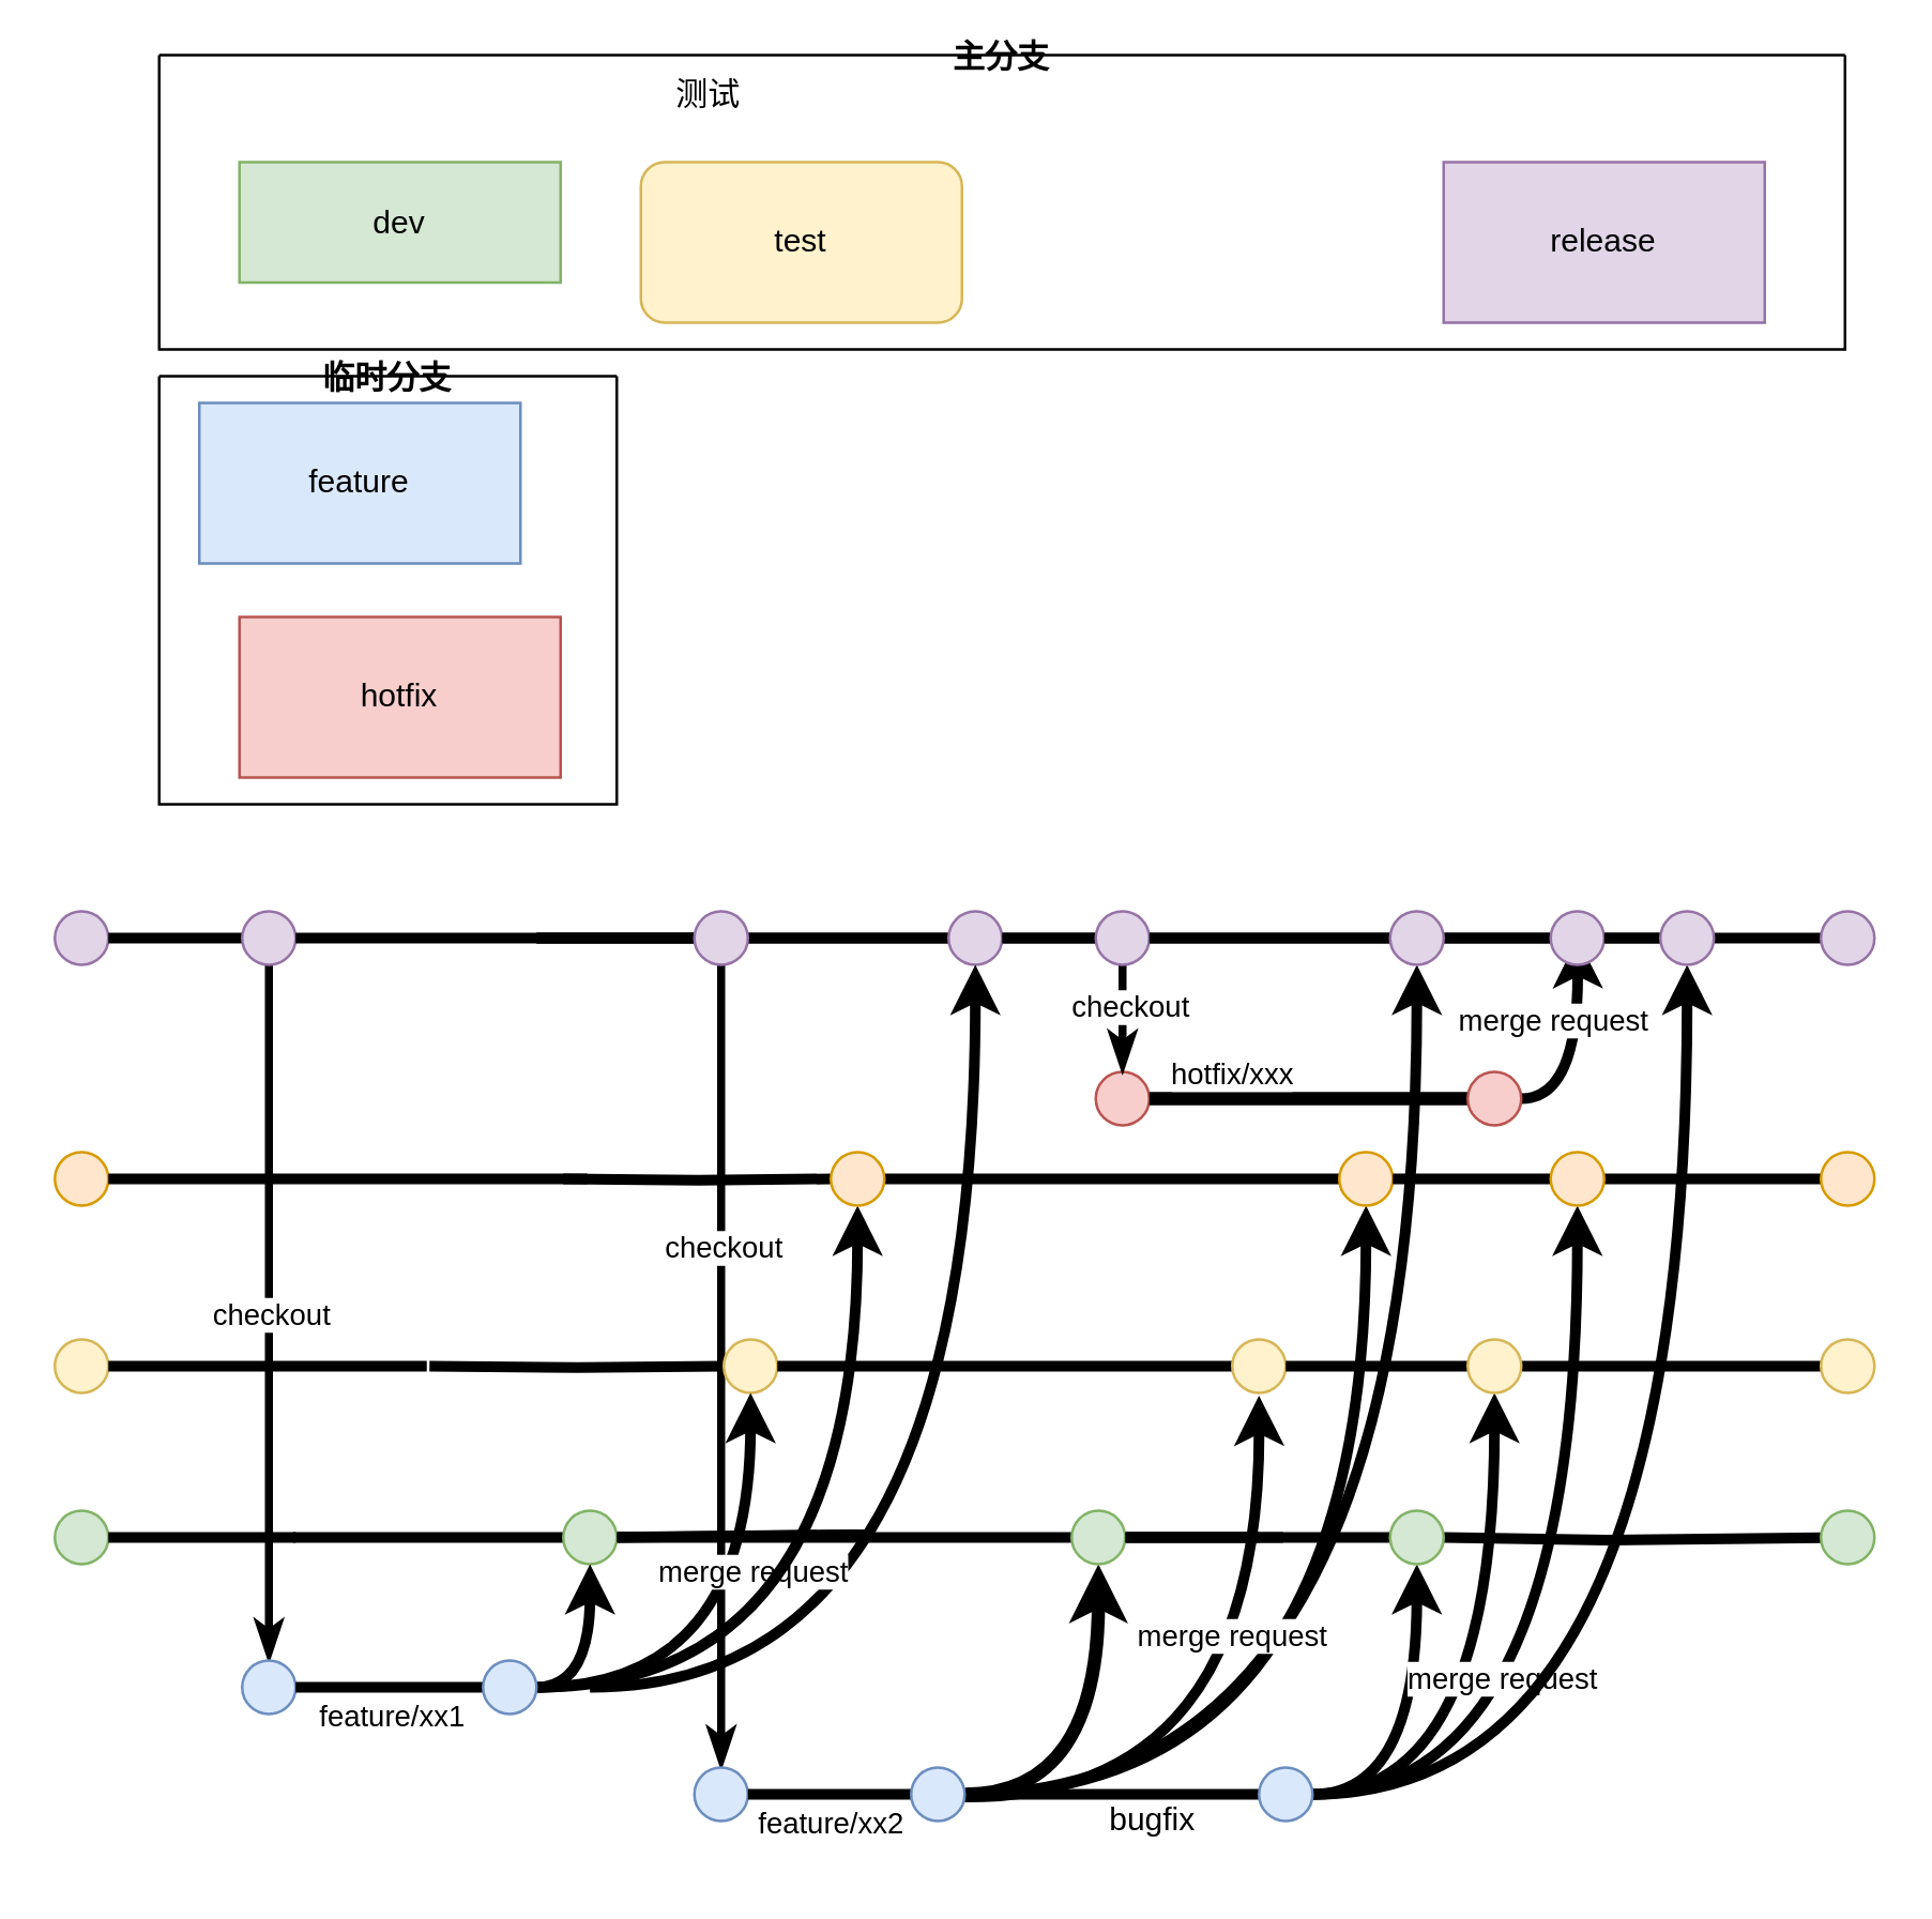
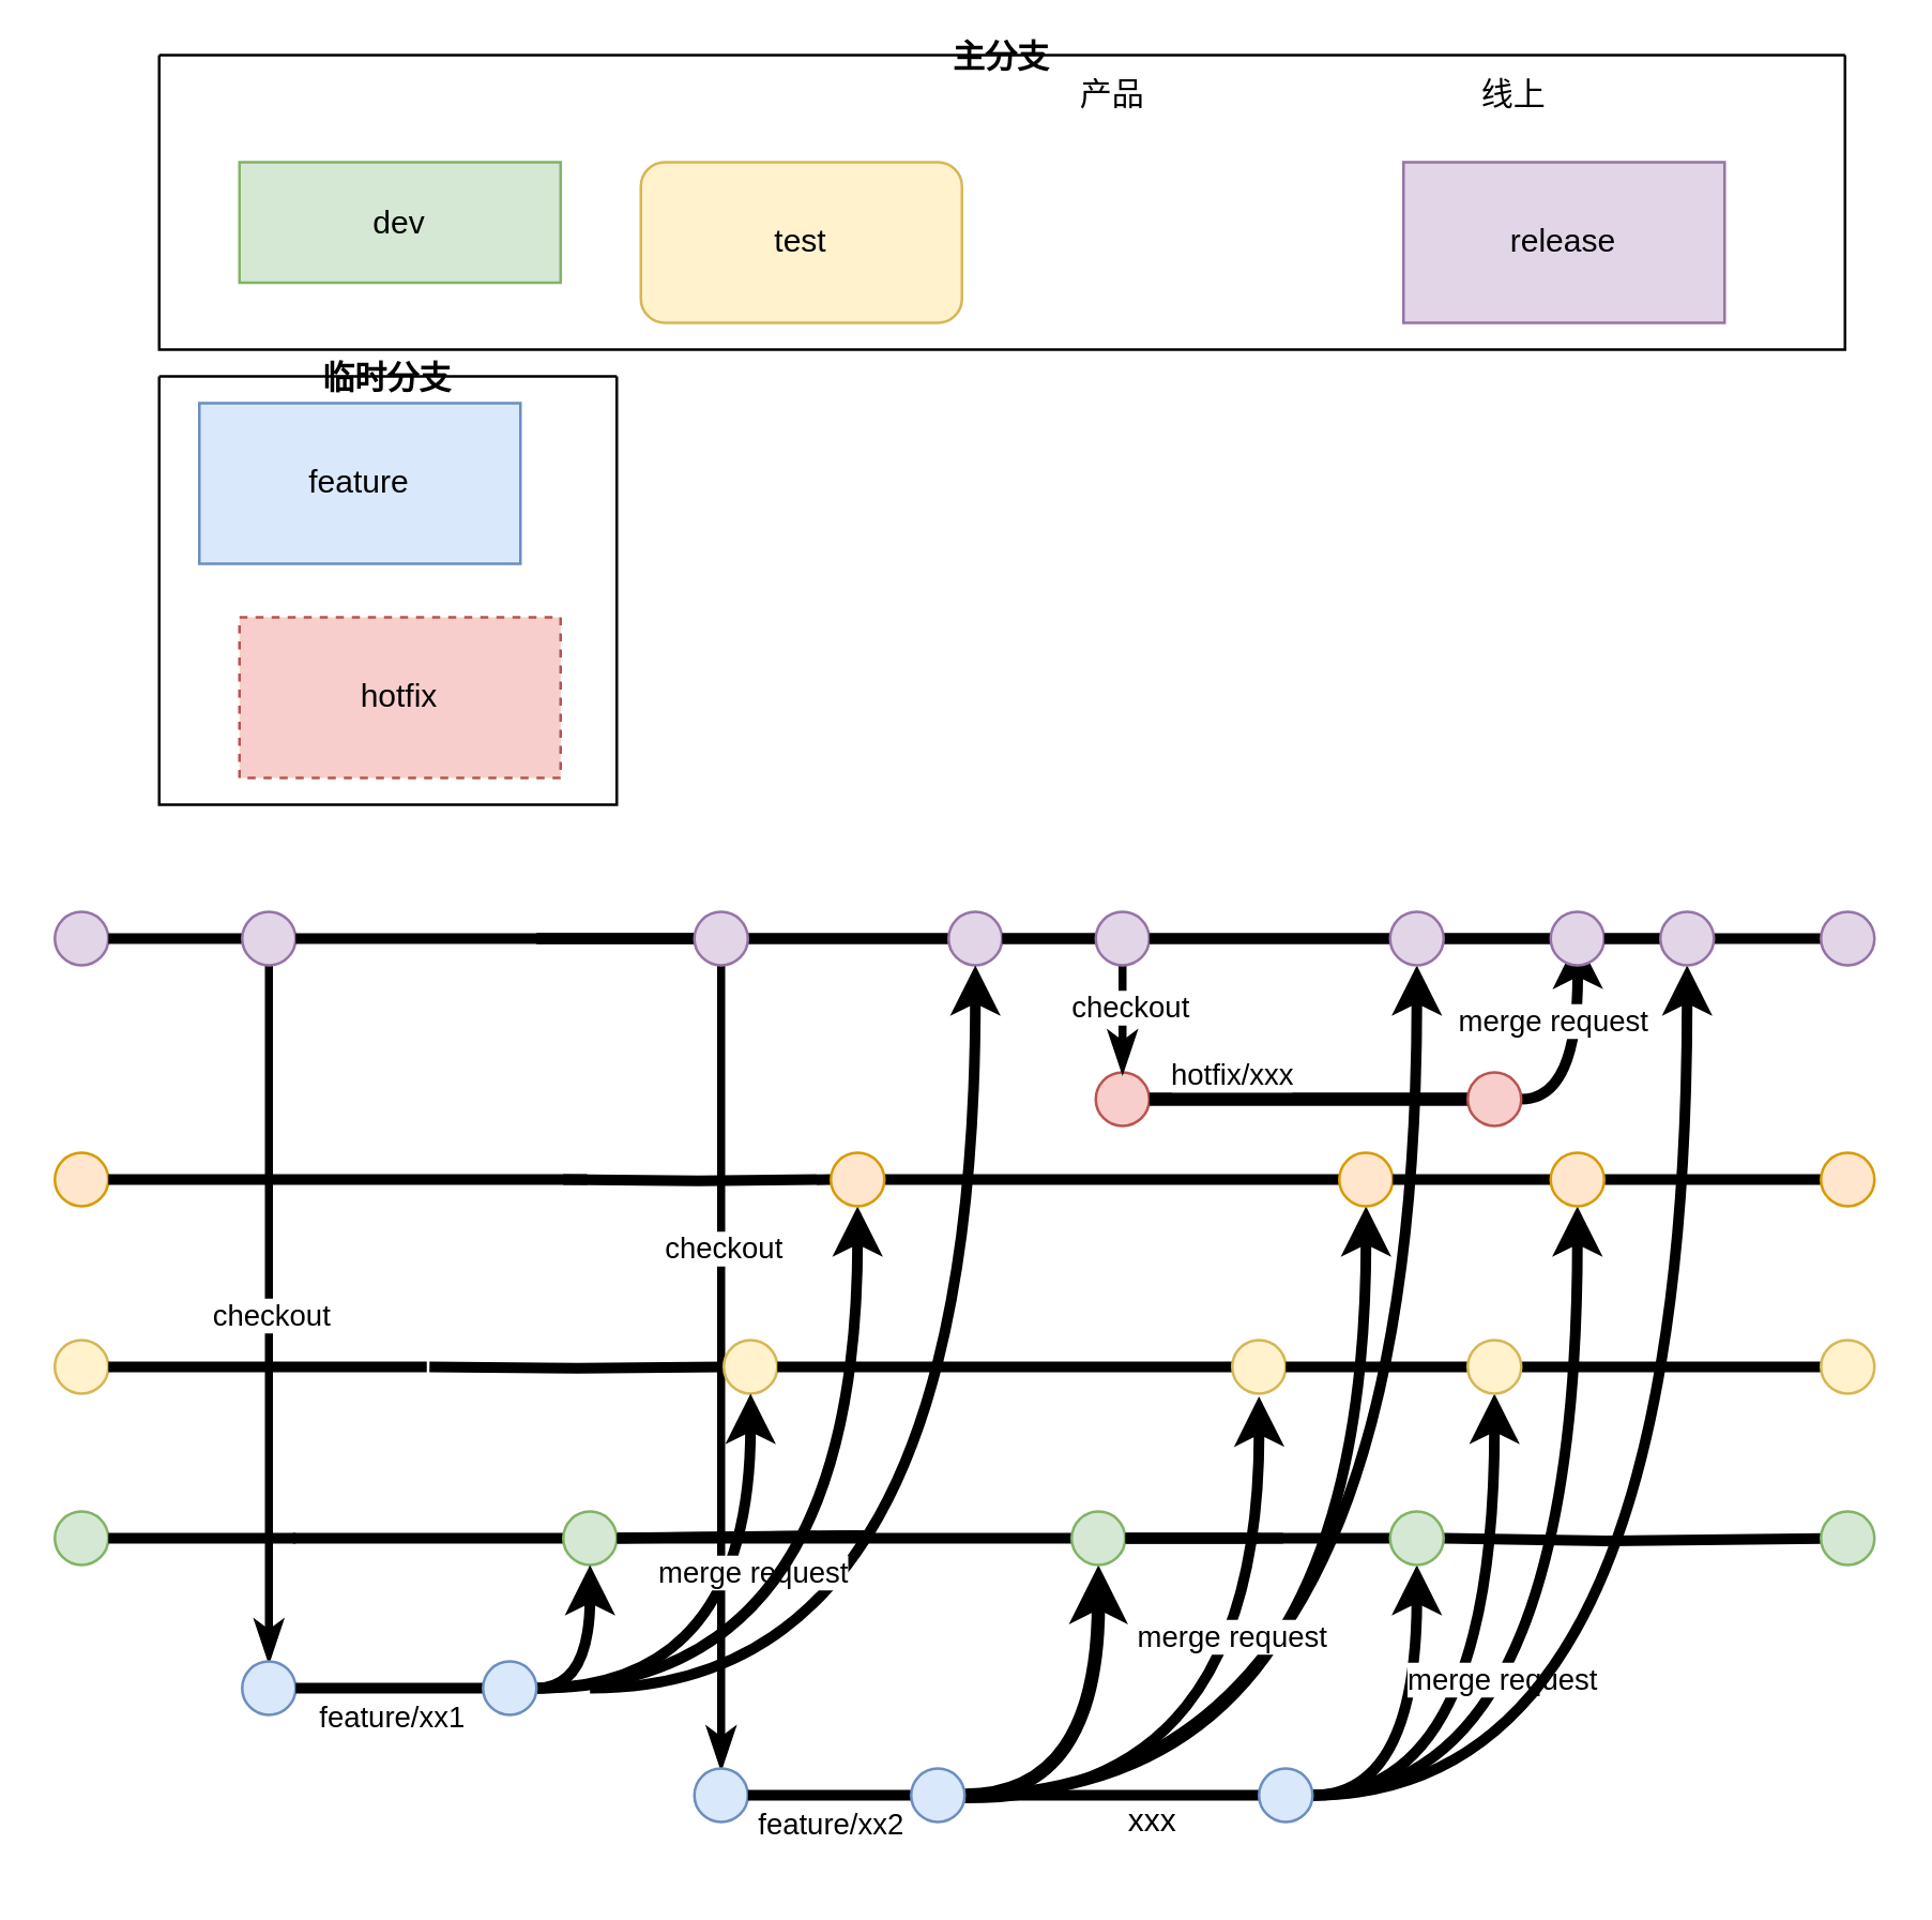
- <mxCell id="3" value="测试" style="text;html=1;align=center;verticalAlign=middle;resizable=0;points=[];autosize=1;strokeColor=none;fillColor=none;" parent="2" vertex="1"><mxGeometry x="180" width="50" height="30" as="geometry" /></mxCell>
+ <mxCell id="4" value="产品" style="text;html=1;align=center;verticalAlign=middle;resizable=0;points=[];autosize=1;strokeColor=none;fillColor=none;" parent="2" vertex="1"><mxGeometry x="331" width="50" height="30" as="geometry" /></mxCell>
+ <mxCell id="5" value="线上" style="text;html=1;align=center;verticalAlign=middle;resizable=0;points=[];autosize=1;strokeColor=none;fillColor=none;" parent="2" vertex="1"><mxGeometry x="481" width="50" height="30" as="geometry" /></mxCell>
- <mxCell id="6" value="release" style="rounded=0;whiteSpace=wrap;html=1;fillColor=#e1d5e7;strokeColor=#9673a6;" parent="2" vertex="1"><mxGeometry x="480" y="40" width="120" height="60" as="geometry" /></mxCell>
+ <mxCell id="6" value="release" style="rounded=0;whiteSpace=wrap;html=1;fillColor=#e1d5e7;strokeColor=#9673a6;" parent="2" vertex="1"><mxGeometry x="465" y="40" width="120" height="60" as="geometry" /></mxCell>
- <mxCell id="10" value="hotfix" style="rounded=0;whiteSpace=wrap;html=1;fillColor=#f8cecc;strokeColor=#b85450;" parent="1" vertex="1"><mxGeometry x="89" y="230" width="120" height="60" as="geometry" /></mxCell>
+ <mxCell id="10" value="hotfix" style="rounded=0;whiteSpace=wrap;html=1;fillColor=#f8cecc;strokeColor=#b85450;dashed=1;" parent="1" vertex="1"><mxGeometry x="89" y="230" width="120" height="60" as="geometry" /></mxCell>
- <mxCell id="94" value="bugfix" style="text;html=1;align=center;verticalAlign=middle;resizable=0;points=[];autosize=1;strokeColor=none;fillColor=none;" vertex="1" parent="1"><mxGeometry x="400" y="665" width="60" height="30" as="geometry" /></mxCell>
+ <mxCell id="94" value="xxx" style="text;html=1;align=center;verticalAlign=middle;resizable=0;points=[];autosize=1;strokeColor=none;fillColor=none;" vertex="1" parent="1"><mxGeometry x="400" y="665" width="60" height="30" as="geometry" /></mxCell>
